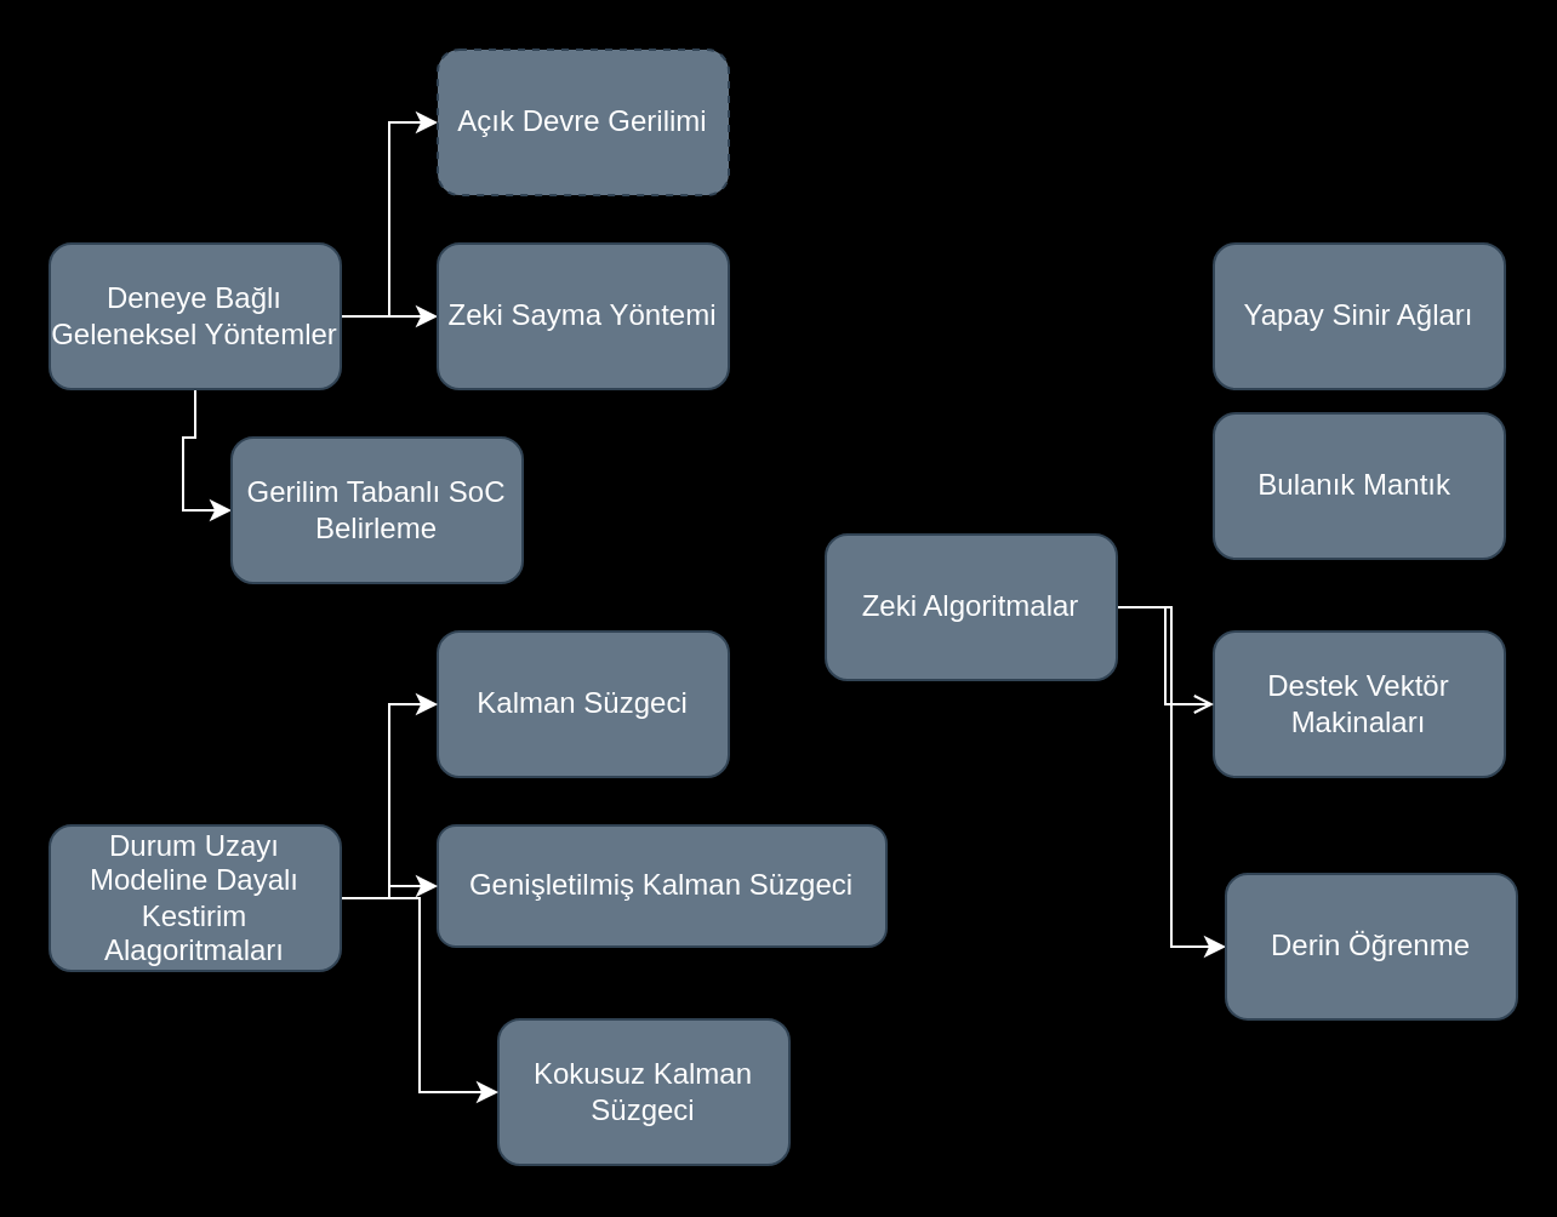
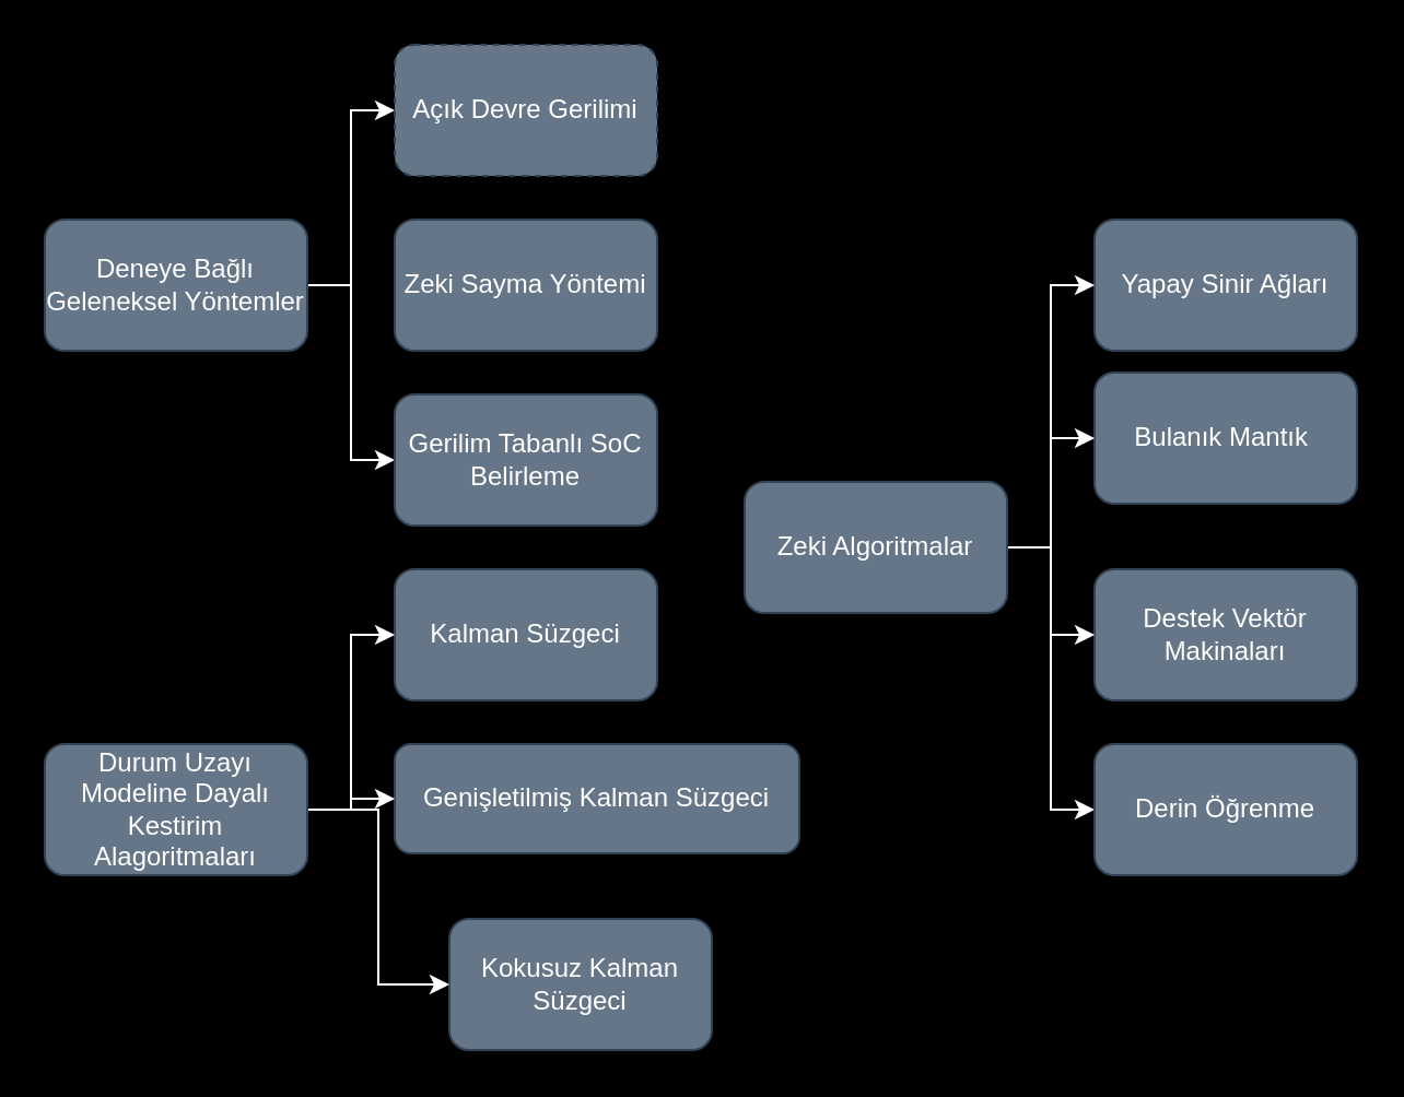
- <mxCell id="4" style="edgeStyle=orthogonalEdgeStyle;rounded=0;orthogonalLoop=1;jettySize=auto;html=1;entryX=0;entryY=0.5;entryDx=0;entryDy=0;strokeColor=#FFFFFF;" edge="1" parent="1" source="5" target="6"><mxGeometry relative="1" as="geometry" /></mxCell>
+ <mxCell id="19" style="edgeStyle=orthogonalEdgeStyle;rounded=0;orthogonalLoop=1;jettySize=auto;html=1;entryX=0;entryY=0.5;entryDx=0;entryDy=0;strokeColor=#FFFFFF;" edge="1" parent="1" source="23" target="16"><mxGeometry relative="1" as="geometry" /></mxCell>
+ <mxCell id="22" style="edgeStyle=orthogonalEdgeStyle;rounded=0;orthogonalLoop=1;jettySize=auto;html=1;strokeColor=#FFFFFF;" edge="1" parent="1" source="23" target="17"><mxGeometry relative="1" as="geometry" /></mxCell>
- <mxCell id="7" value="Gerilim Tabanlı SoC Belirleme" style="rounded=1;whiteSpace=wrap;html=1;fillColor=#647687;strokeColor=#314354;fontColor=#ffffff;" vertex="1" parent="1"><mxGeometry x="95" y="180" width="120" height="60" as="geometry" /></mxCell>
+ <mxCell id="7" value="Gerilim Tabanlı SoC Belirleme" style="rounded=1;whiteSpace=wrap;html=1;fillColor=#647687;strokeColor=#314354;fontColor=#ffffff;" vertex="1" parent="1"><mxGeometry x="180" y="180" width="120" height="60" as="geometry" /></mxCell>
- <mxCell id="21" style="edgeStyle=orthogonalEdgeStyle;rounded=0;orthogonalLoop=1;jettySize=auto;html=1;entryX=0;entryY=0.5;entryDx=0;entryDy=0;strokeColor=#FFFFFF;endArrow=open;" edge="1" parent="1" source="23" target="18"><mxGeometry relative="1" as="geometry" /></mxCell>
+ <mxCell id="21" style="edgeStyle=orthogonalEdgeStyle;rounded=0;orthogonalLoop=1;jettySize=auto;html=1;entryX=0;entryY=0.5;entryDx=0;entryDy=0;strokeColor=#FFFFFF;" edge="1" parent="1" source="23" target="18"><mxGeometry relative="1" as="geometry" /></mxCell>
- <mxCell id="24" value="Derin Öğrenme" style="rounded=1;whiteSpace=wrap;html=1;fillColor=#647687;strokeColor=#314354;fontColor=#ffffff;" vertex="1" parent="1"><mxGeometry x="505" y="360" width="120" height="60" as="geometry" /></mxCell>
+ <mxCell id="24" value="Derin Öğrenme" style="rounded=1;whiteSpace=wrap;html=1;fillColor=#647687;strokeColor=#314354;fontColor=#ffffff;" vertex="1" parent="1"><mxGeometry x="500" y="340" width="120" height="60" as="geometry" /></mxCell>
